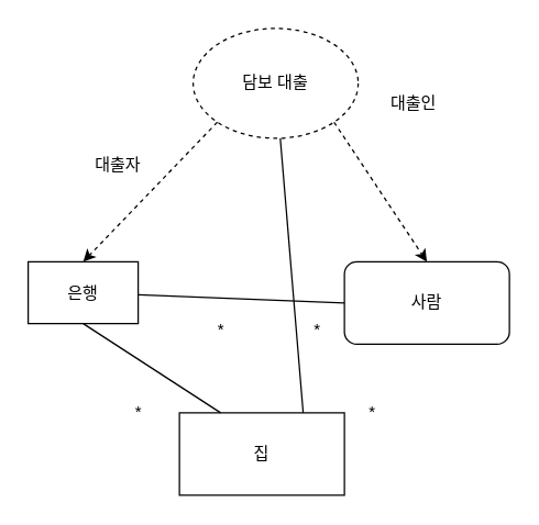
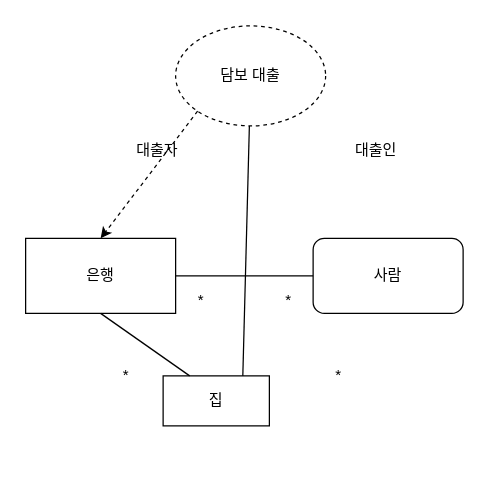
- <mxCell id="15" value="대출인" style="text;html=1;align=center;verticalAlign=middle;resizable=0;points=[];autosize=1;" vertex="1" parent="1"><mxGeometry x="275" y="65" width="50" height="20" as="geometry" /></mxCell>
+ <mxCell id="15" value="대출인" style="text;html=1;align=center;verticalAlign=middle;resizable=0;points=[];autosize=1;" vertex="1" parent="1"><mxGeometry x="275" y="110" width="50" height="20" as="geometry" /></mxCell>
- <mxCell id="16" value="대출자" style="text;html=1;align=center;verticalAlign=middle;resizable=0;points=[];autosize=1;" vertex="1" parent="1"><mxGeometry x="60" y="110" width="50" height="20" as="geometry" /></mxCell>
+ <mxCell id="16" value="대출자" style="text;html=1;align=center;verticalAlign=middle;resizable=0;points=[];autosize=1;" vertex="1" parent="1"><mxGeometry x="100" y="110" width="50" height="20" as="geometry" /></mxCell>
- <mxCell id="14" value="" style="endArrow=classic;html=1;exitX=1;exitY=1;exitDx=0;exitDy=0;entryX=0.5;entryY=0;entryDx=0;entryDy=0;dashed=1;" edge="1" parent="1" source="12" target="3"><mxGeometry width="50" height="50" relative="1" as="geometry"><mxPoint x="167.574" y="98.284" as="sourcePoint" /><mxPoint x="90" y="200" as="targetPoint" /></mxGeometry></mxCell>
- <mxCell id="2" value="은행" style="rounded=0;whiteSpace=wrap;html=1;" vertex="1" parent="1"><mxGeometry x="20" y="190" width="80" height="45" as="geometry" /></mxCell>
+ <mxCell id="2" value="은행" style="rounded=0;whiteSpace=wrap;html=1;" vertex="1" parent="1"><mxGeometry x="20" y="190" width="120" height="60" as="geometry" /></mxCell>
- <mxCell id="4" value="집" style="rounded=0;whiteSpace=wrap;html=1;" vertex="1" parent="1"><mxGeometry x="130" y="300" width="120" height="60" as="geometry" /></mxCell>
+ <mxCell id="4" value="집" style="rounded=0;whiteSpace=wrap;html=1;" vertex="1" parent="1"><mxGeometry x="130" y="300" width="85" height="40" as="geometry" /></mxCell>
